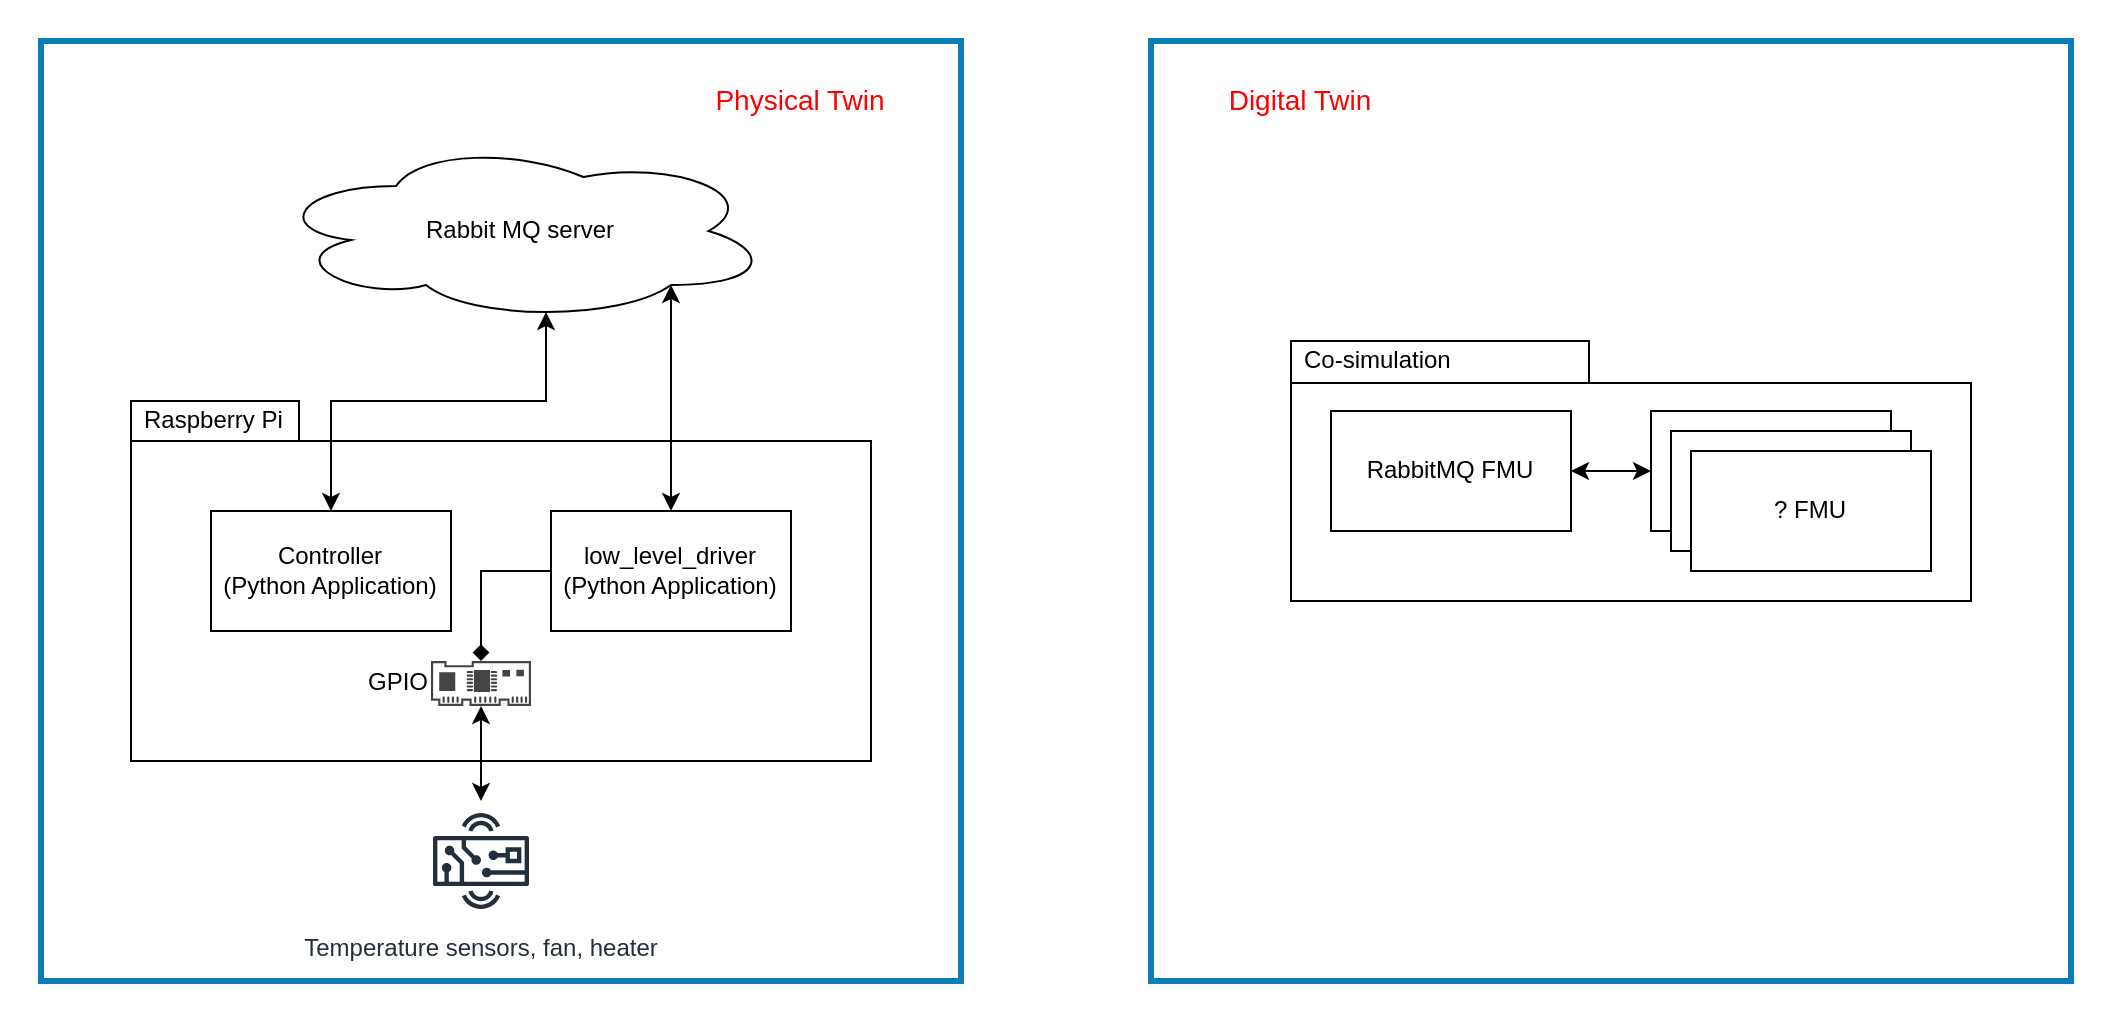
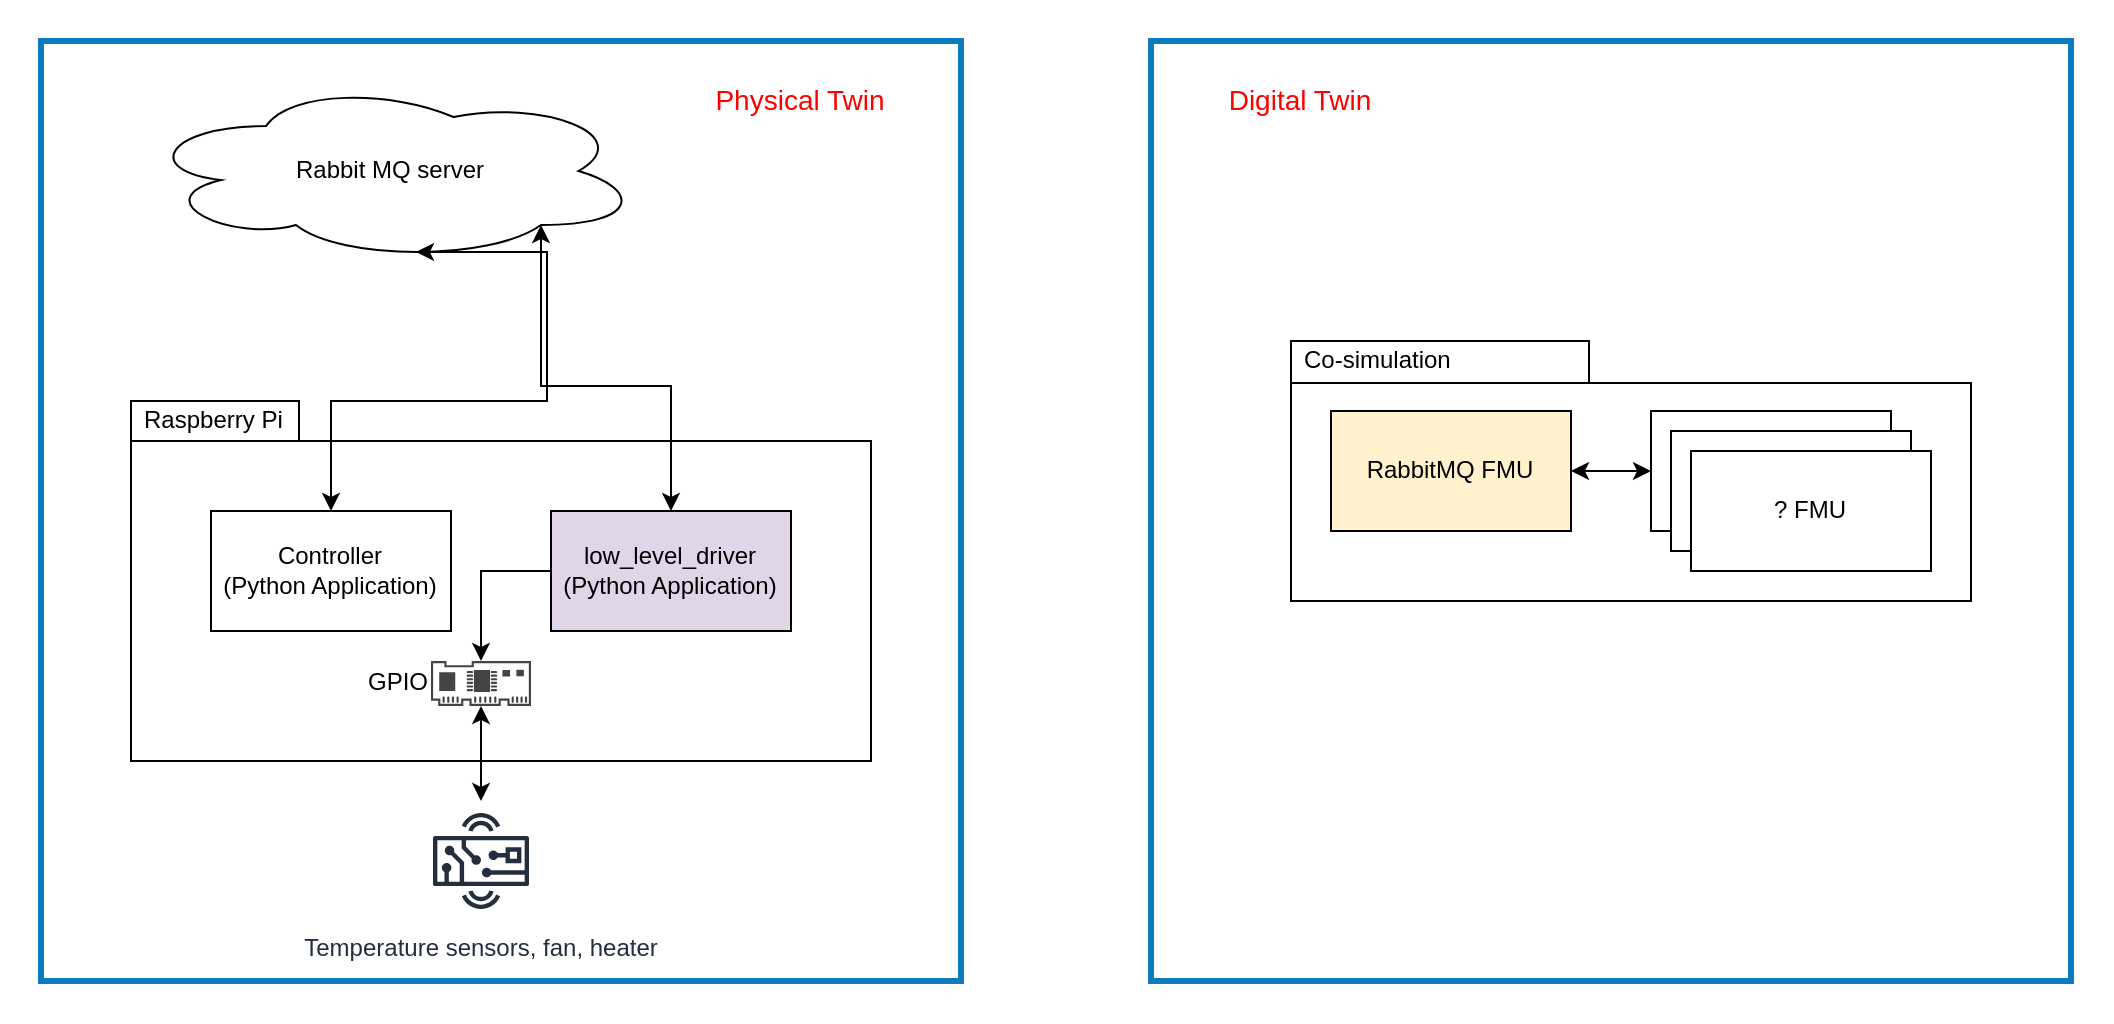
- <mxCell id="4" value="Rabbit MQ server" style="ellipse;shape=cloud;whiteSpace=wrap;html=1;" parent="1" vertex="1"><mxGeometry x="135" y="70" width="250" height="90" as="geometry" /></mxCell>
+ <mxCell id="4" value="Rabbit MQ server" style="ellipse;shape=cloud;whiteSpace=wrap;html=1;" parent="1" vertex="1"><mxGeometry x="70" y="40" width="250" height="90" as="geometry" /></mxCell>
- <mxCell id="15" value="RabbitMQ FMU" style="rounded=0;whiteSpace=wrap;html=1;" parent="1" vertex="1"><mxGeometry x="665" y="205" width="120" height="60" as="geometry" /></mxCell>
+ <mxCell id="15" value="RabbitMQ FMU" style="rounded=0;whiteSpace=wrap;html=1;fillColor=#fff2cc;" parent="1" vertex="1"><mxGeometry x="665" y="205" width="120" height="60" as="geometry" /></mxCell>
- <mxCell id="10" value="low_level_driver&lt;br&gt;(Python Application)" style="rounded=0;whiteSpace=wrap;html=1;" parent="1" vertex="1"><mxGeometry x="275" y="255" width="120" height="60" as="geometry" /></mxCell>
+ <mxCell id="10" value="low_level_driver&lt;br&gt;(Python Application)" style="rounded=0;whiteSpace=wrap;html=1;fillColor=#e1d5e7;" parent="1" vertex="1"><mxGeometry x="275" y="255" width="120" height="60" as="geometry" /></mxCell>
- <mxCell id="8" style="edgeStyle=orthogonalEdgeStyle;rounded=0;orthogonalLoop=1;jettySize=auto;html=1;endArrow=diamond;" parent="1" source="10" target="7" edge="1"><mxGeometry relative="1" as="geometry" /></mxCell>
+ <mxCell id="8" style="edgeStyle=orthogonalEdgeStyle;rounded=0;orthogonalLoop=1;jettySize=auto;html=1;" parent="1" source="10" target="7" edge="1"><mxGeometry relative="1" as="geometry" /></mxCell>
